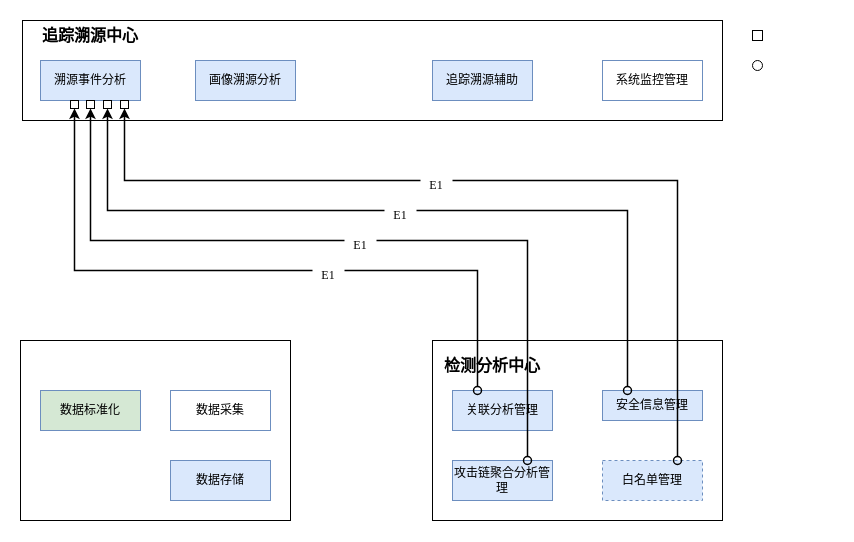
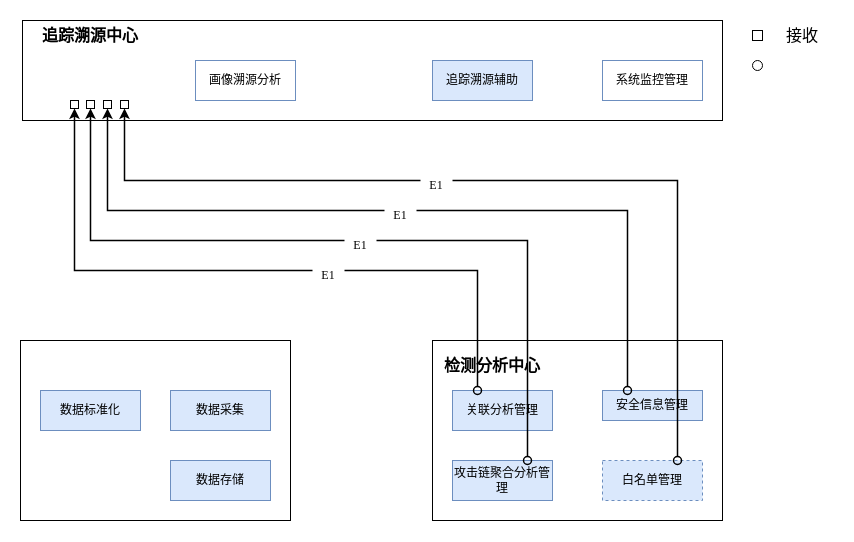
+ <mxCell id="28" value="接收" style="text;html=1;strokeColor=none;fillColor=none;align=center;verticalAlign=middle;whiteSpace=wrap;rounded=0;fontFamily=Helvetica;fontSize=16;fontColor=default;" vertex="1" parent="26"><mxGeometry x="20" width="60" height="30" as="geometry" /></mxCell>
- <mxCell id="4" value="溯源事件分析" style="rounded=0;whiteSpace=wrap;html=1;fillColor=#dae8fc;strokeColor=#6c8ebf;" vertex="1" parent="1"><mxGeometry x="40" y="60" width="100" height="40" as="geometry" /></mxCell>
- <mxCell id="5" value="画像溯源分析" style="rounded=0;whiteSpace=wrap;html=1;fillColor=#dae8fc;strokeColor=#6c8ebf;" vertex="1" parent="1"><mxGeometry x="195" y="60" width="100" height="40" as="geometry" /></mxCell>
+ <mxCell id="5" value="画像溯源分析" style="rounded=0;whiteSpace=wrap;html=1;fillColor=#ffffff;strokeColor=#6c8ebf;" vertex="1" parent="1"><mxGeometry x="195" y="60" width="100" height="40" as="geometry" /></mxCell>
- <mxCell id="9" value="数据标准化" style="rounded=0;whiteSpace=wrap;html=1;fillColor=#d5e8d4;strokeColor=#6c8ebf;" vertex="1" parent="1"><mxGeometry x="40" y="390" width="100" height="40" as="geometry" /></mxCell>
+ <mxCell id="9" value="数据标准化" style="rounded=0;whiteSpace=wrap;html=1;fillColor=#dae8fc;strokeColor=#6c8ebf;" vertex="1" parent="1"><mxGeometry x="40" y="390" width="100" height="40" as="geometry" /></mxCell>
- <mxCell id="10" value="数据采集" style="rounded=0;whiteSpace=wrap;html=1;fillColor=#ffffff;strokeColor=#6c8ebf;" vertex="1" parent="1"><mxGeometry x="170" y="390" width="100" height="40" as="geometry" /></mxCell>
+ <mxCell id="10" value="数据采集" style="rounded=0;whiteSpace=wrap;html=1;fillColor=#dae8fc;strokeColor=#6c8ebf;" vertex="1" parent="1"><mxGeometry x="170" y="390" width="100" height="40" as="geometry" /></mxCell>
